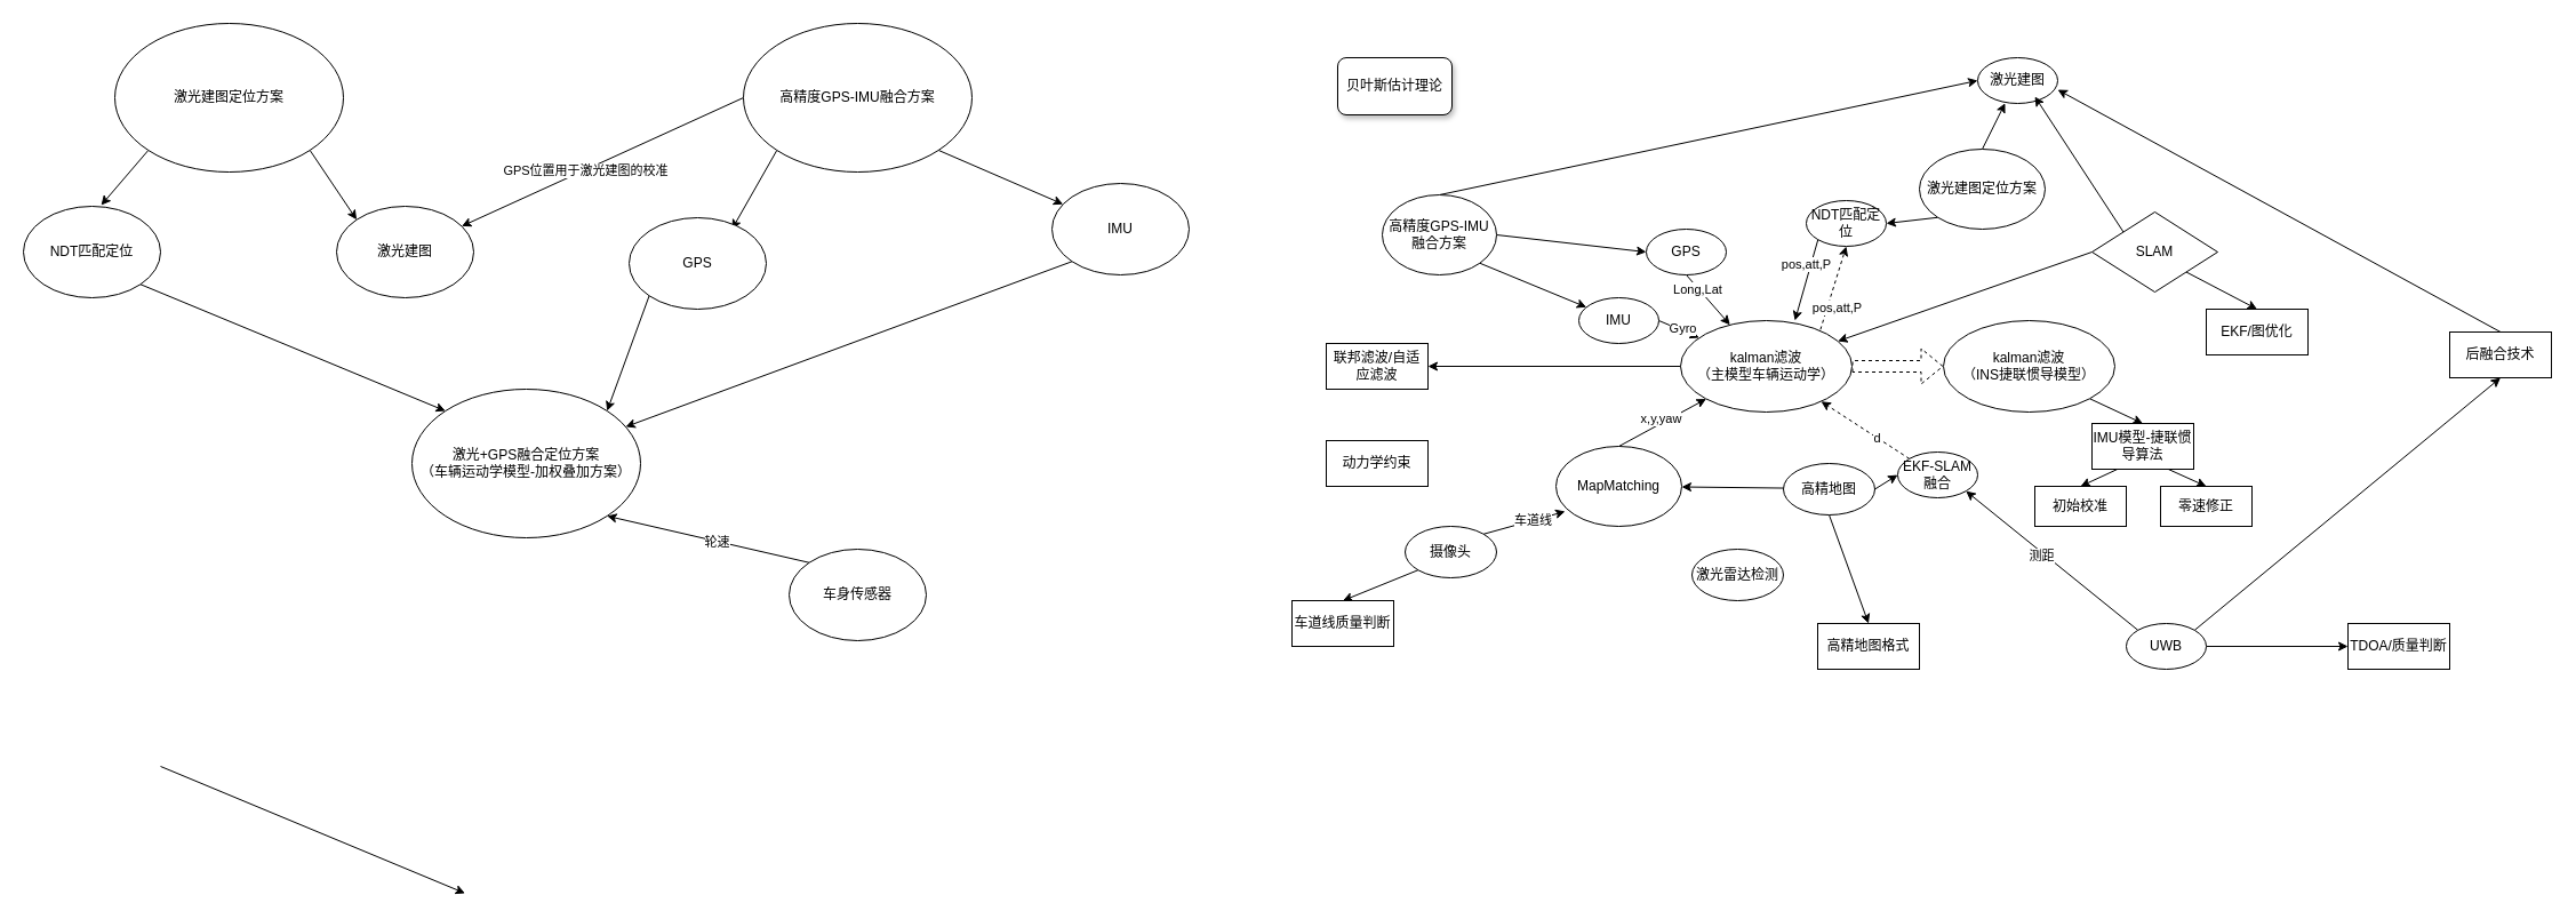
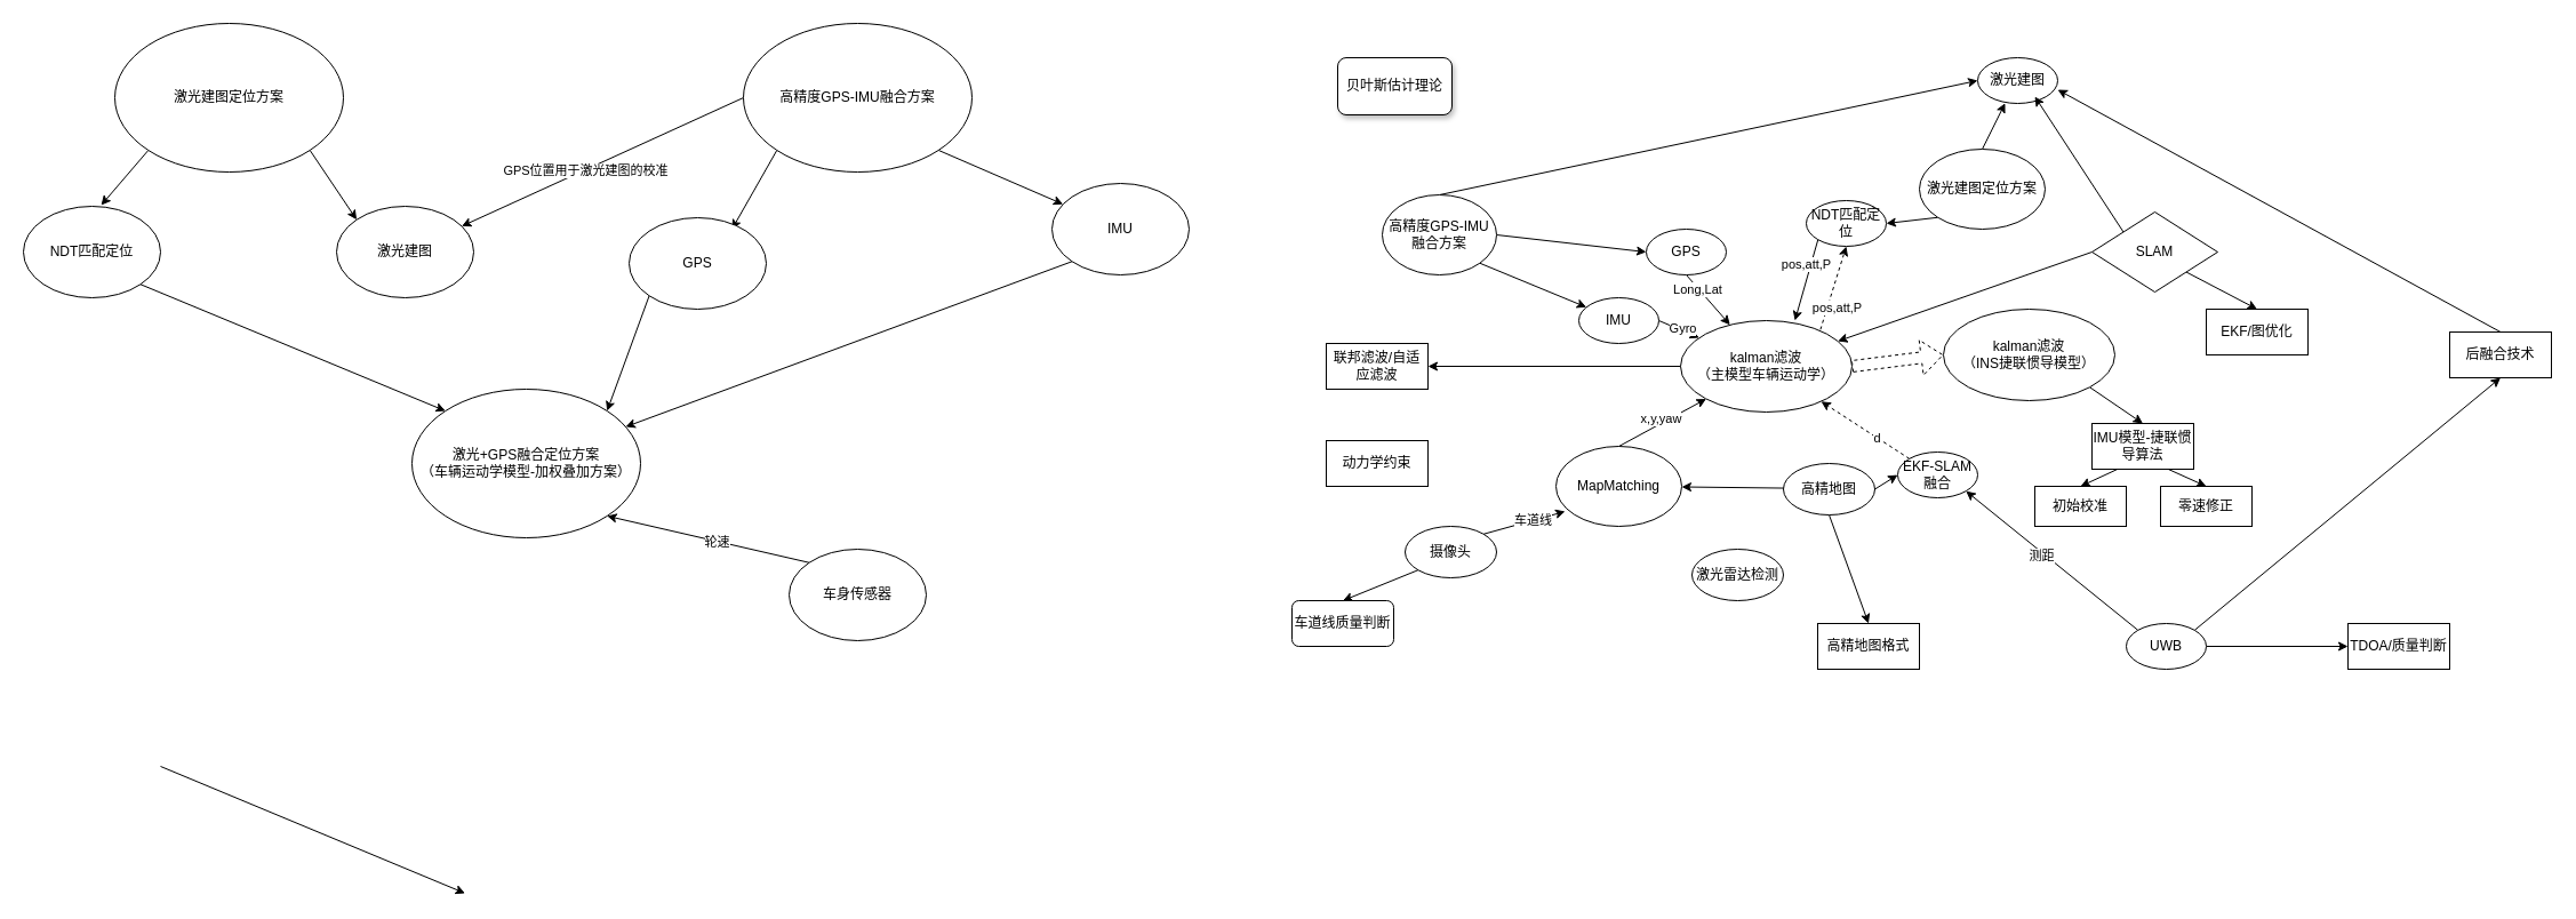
- <mxCell id="49" value="kalman滤波&lt;br&gt;（INS捷联惯导模型）" style="ellipse;whiteSpace=wrap;html=1;" parent="1" vertex="1"><mxGeometry x="1700" y="280" width="150" height="80" as="geometry" /></mxCell>
+ <mxCell id="49" value="kalman滤波&lt;br&gt;（INS捷联惯导模型）" style="ellipse;whiteSpace=wrap;html=1;" parent="1" vertex="1"><mxGeometry x="1700" y="270" width="150" height="80" as="geometry" /></mxCell>
- <mxCell id="74" value="车道线质量判断" style="rounded=0;whiteSpace=wrap;html=1;" parent="1" vertex="1"><mxGeometry x="1130" y="525" width="89" height="40" as="geometry" /></mxCell>
+ <mxCell id="74" value="车道线质量判断" style="whiteSpace=wrap;html=1;rounded=1;" parent="1" vertex="1"><mxGeometry x="1130" y="525" width="89" height="40" as="geometry" /></mxCell>
